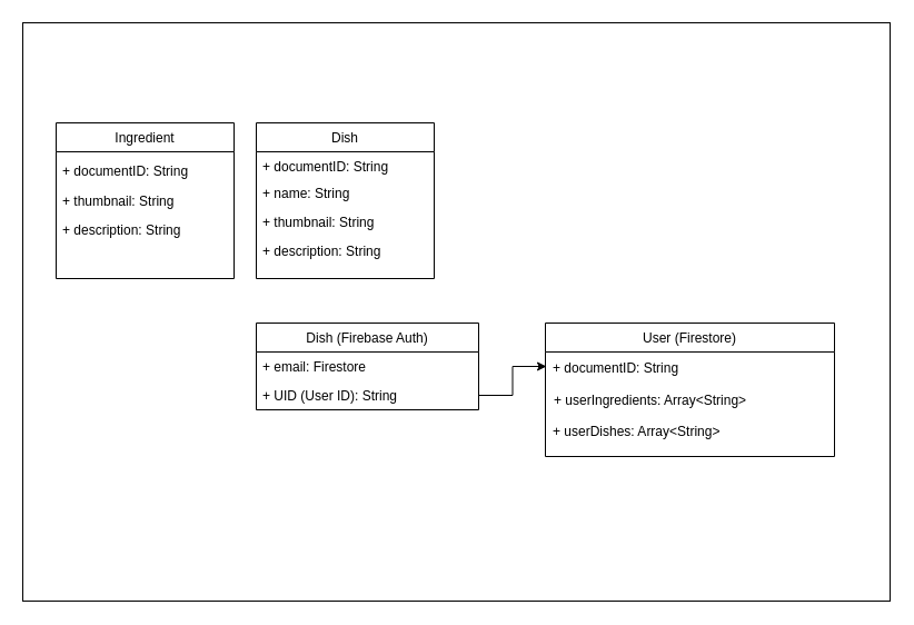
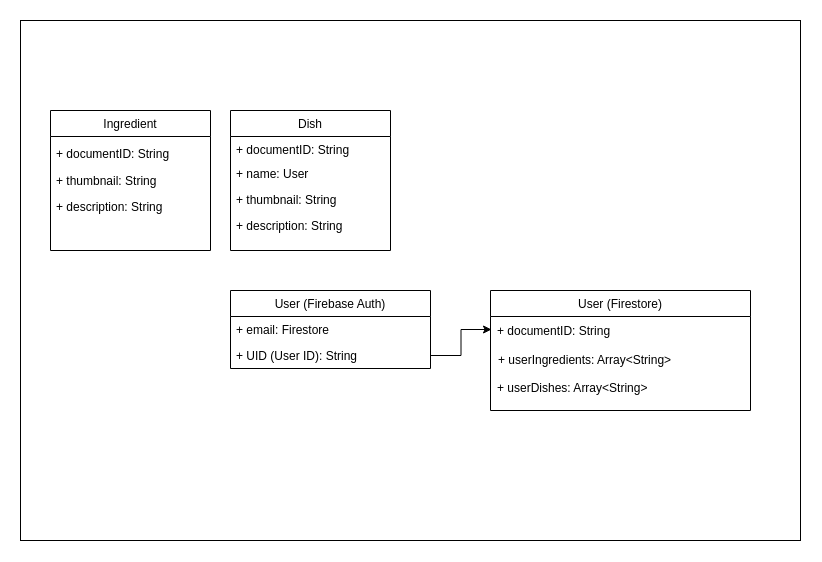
- <mxCell id="8" value="+ name: String" style="text;align=left;verticalAlign=top;spacingLeft=4;spacingRight=4;overflow=hidden;rotatable=0;points=[[0,0.5],[1,0.5]];portConstraint=eastwest;" parent="1" vertex="1"><mxGeometry x="230" y="160" width="160" height="26" as="geometry" /></mxCell>
+ <mxCell id="8" value="+ name: User" style="text;align=left;verticalAlign=top;spacingLeft=4;spacingRight=4;overflow=hidden;rotatable=0;points=[[0,0.5],[1,0.5]];portConstraint=eastwest;" parent="1" vertex="1"><mxGeometry x="230" y="160" width="160" height="26" as="geometry" /></mxCell>
- <mxCell id="16" value="Dish (Firebase Auth)" style="swimlane;fontStyle=0;childLayout=stackLayout;horizontal=1;startSize=26;fillColor=none;horizontalStack=0;resizeParent=1;resizeParentMax=0;resizeLast=0;collapsible=1;marginBottom=0;" parent="1" vertex="1"><mxGeometry x="230" y="290" width="200" height="78" as="geometry" /></mxCell>
+ <mxCell id="16" value="User (Firebase Auth)" style="swimlane;fontStyle=0;childLayout=stackLayout;horizontal=1;startSize=26;fillColor=none;horizontalStack=0;resizeParent=1;resizeParentMax=0;resizeLast=0;collapsible=1;marginBottom=0;" parent="1" vertex="1"><mxGeometry x="230" y="290" width="200" height="78" as="geometry" /></mxCell>
